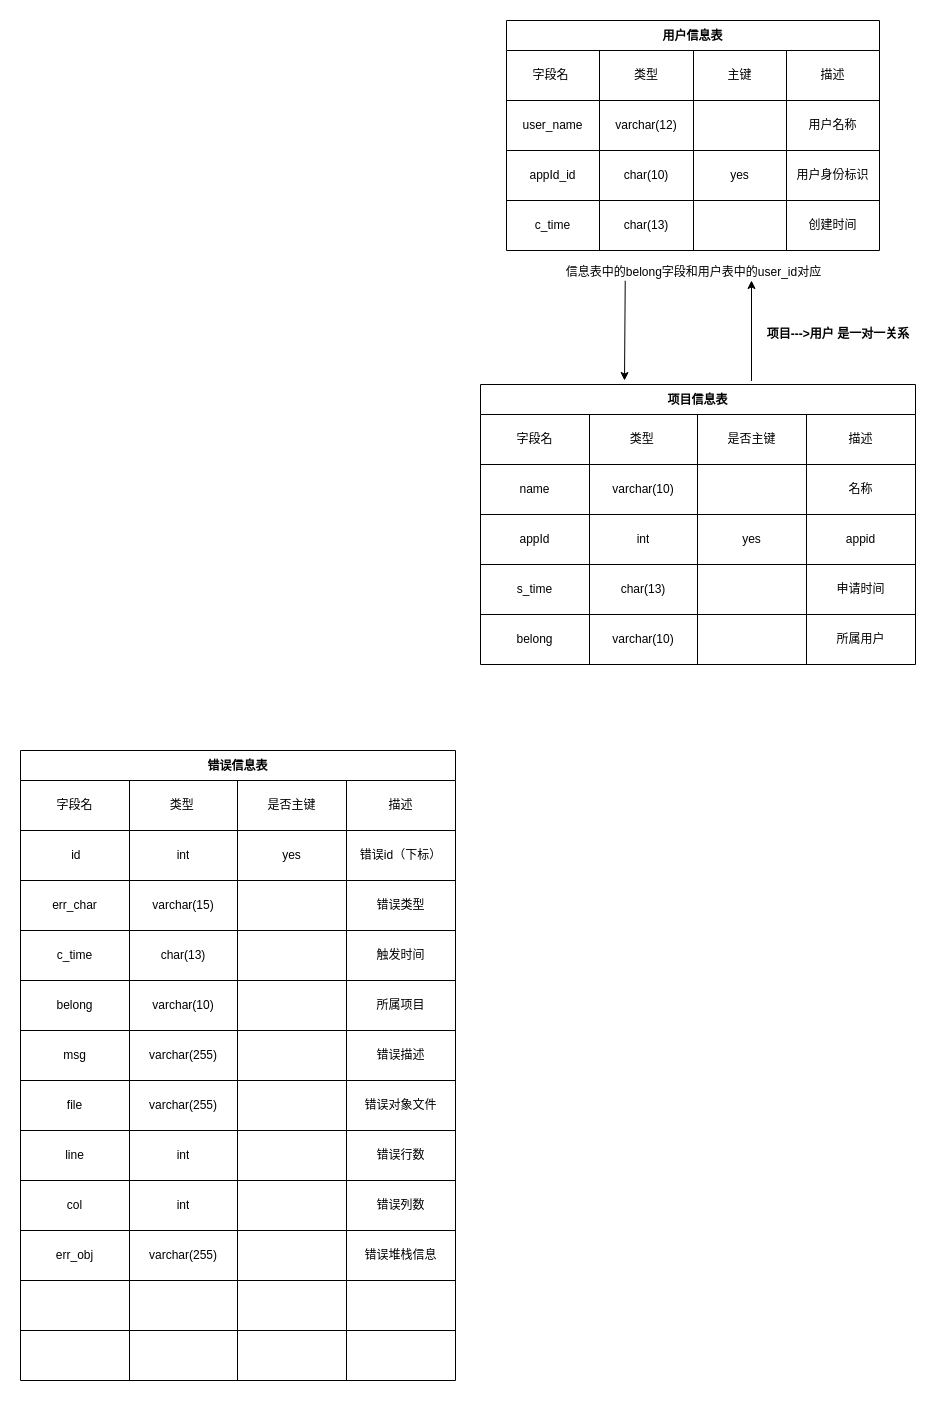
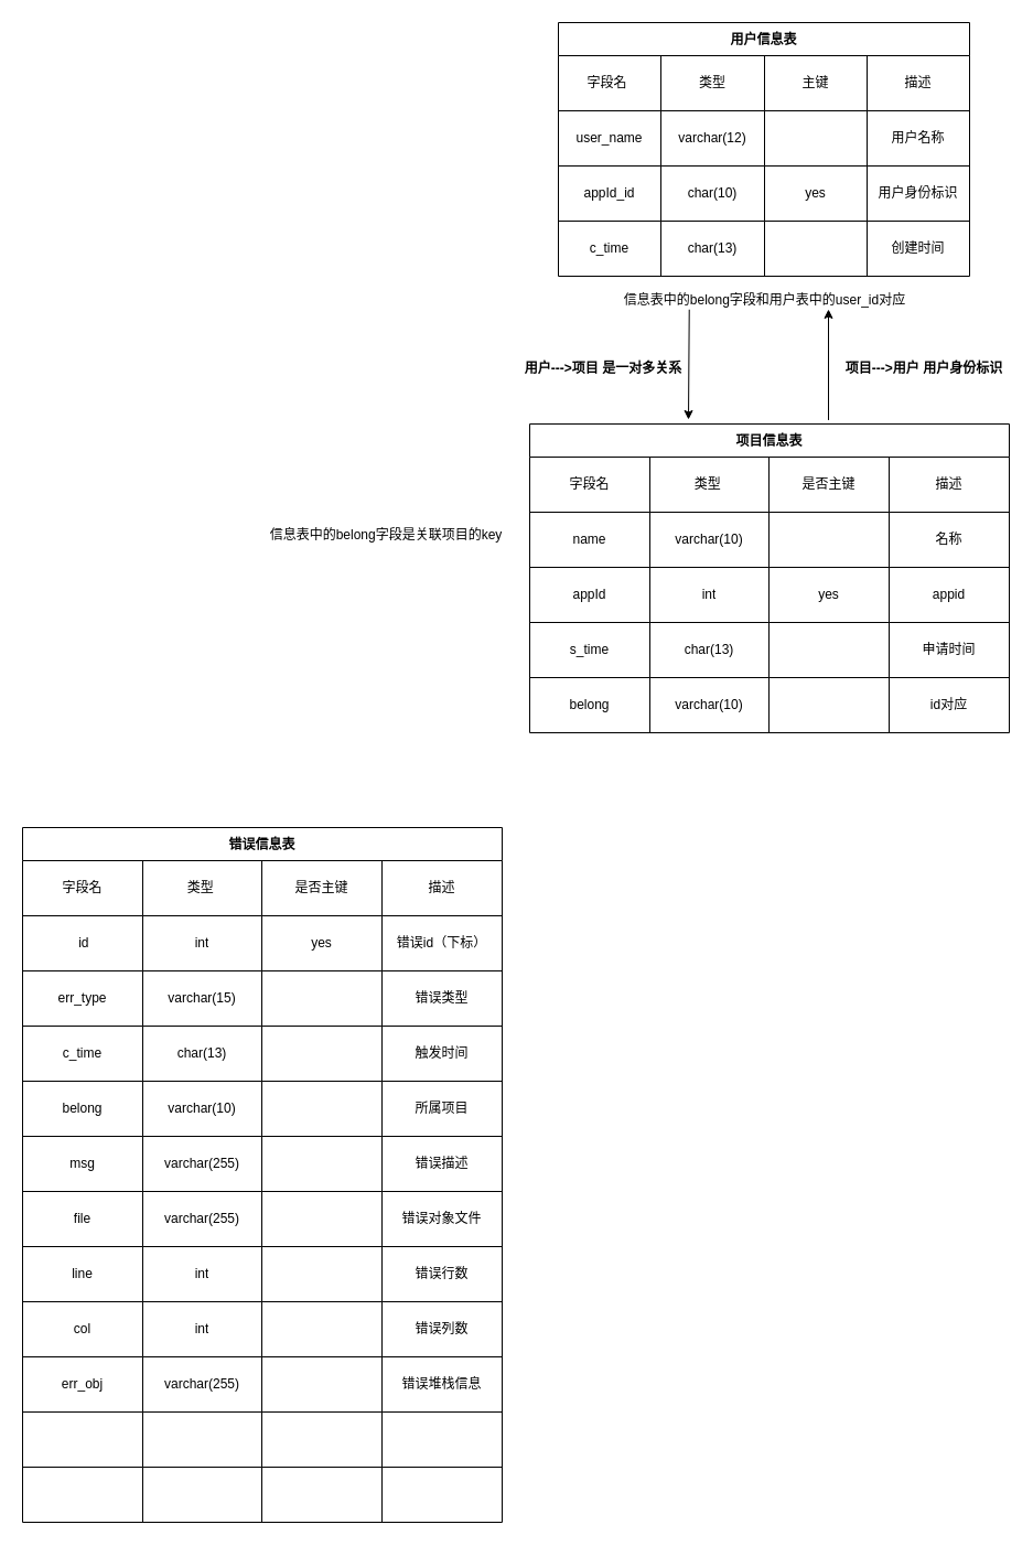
+ <mxCell id="49" value="&lt;b&gt;用户---&amp;gt;项目 是一对多关系&lt;/b&gt;" style="text;html=1;strokeColor=none;fillColor=none;align=center;verticalAlign=middle;whiteSpace=wrap;rounded=0;" parent="1" vertex="1"><mxGeometry x="470" y="319" width="154" height="30" as="geometry" /></mxCell>
- <mxCell id="50" value="&lt;b&gt;项目---&amp;gt;用户 是一对一关系&lt;/b&gt;" style="text;html=1;strokeColor=none;fillColor=none;align=center;verticalAlign=middle;whiteSpace=wrap;rounded=0;" parent="1" vertex="1"><mxGeometry x="761" y="296.5" width="154" height="75" as="geometry" /></mxCell>
+ <mxCell id="50" value="&lt;b&gt;项目---&amp;gt;用户 用户身份标识&lt;/b&gt;" style="text;html=1;strokeColor=none;fillColor=none;align=center;verticalAlign=middle;whiteSpace=wrap;rounded=0;" parent="1" vertex="1"><mxGeometry x="761" y="296.5" width="154" height="75" as="geometry" /></mxCell>
+ <mxCell id="115" value="信息表中的belong字段是关联项目的key" style="text;html=1;strokeColor=none;fillColor=none;align=center;verticalAlign=middle;whiteSpace=wrap;rounded=0;" parent="1" vertex="1"><mxGeometry x="220" y="470" width="260" height="30" as="geometry" /></mxCell>
- <mxCell id="48" value="所属用户" style="shape=partialRectangle;html=1;whiteSpace=wrap;connectable=0;fillColor=none;top=0;left=0;bottom=0;right=0;overflow=hidden;" parent="44" vertex="1"><mxGeometry x="326" width="109" height="50" as="geometry"><mxRectangle width="109" height="50" as="alternateBounds" /></mxGeometry></mxCell>
+ <mxCell id="48" value="id对应" style="shape=partialRectangle;html=1;whiteSpace=wrap;connectable=0;fillColor=none;top=0;left=0;bottom=0;right=0;overflow=hidden;" parent="44" vertex="1"><mxGeometry x="326" width="109" height="50" as="geometry"><mxRectangle width="109" height="50" as="alternateBounds" /></mxGeometry></mxCell>
- <mxCell id="66" value="err_char" style="shape=partialRectangle;html=1;whiteSpace=wrap;connectable=0;fillColor=none;top=0;left=0;bottom=0;right=0;overflow=hidden;" parent="65" vertex="1"><mxGeometry width="109" height="50" as="geometry"><mxRectangle width="109" height="50" as="alternateBounds" /></mxGeometry></mxCell>
+ <mxCell id="66" value="err_type" style="shape=partialRectangle;html=1;whiteSpace=wrap;connectable=0;fillColor=none;top=0;left=0;bottom=0;right=0;overflow=hidden;" parent="65" vertex="1"><mxGeometry width="109" height="50" as="geometry"><mxRectangle width="109" height="50" as="alternateBounds" /></mxGeometry></mxCell>
